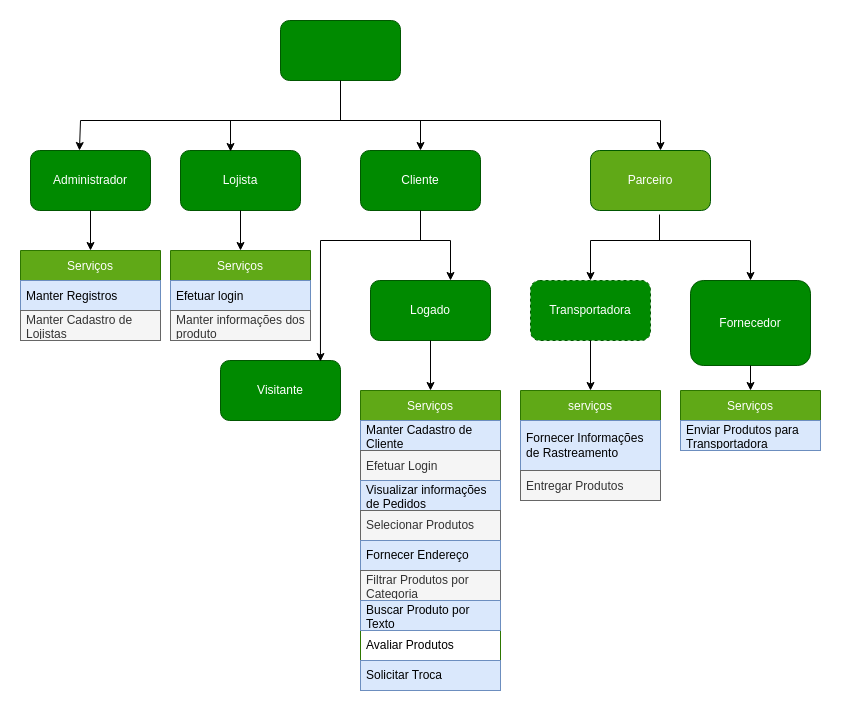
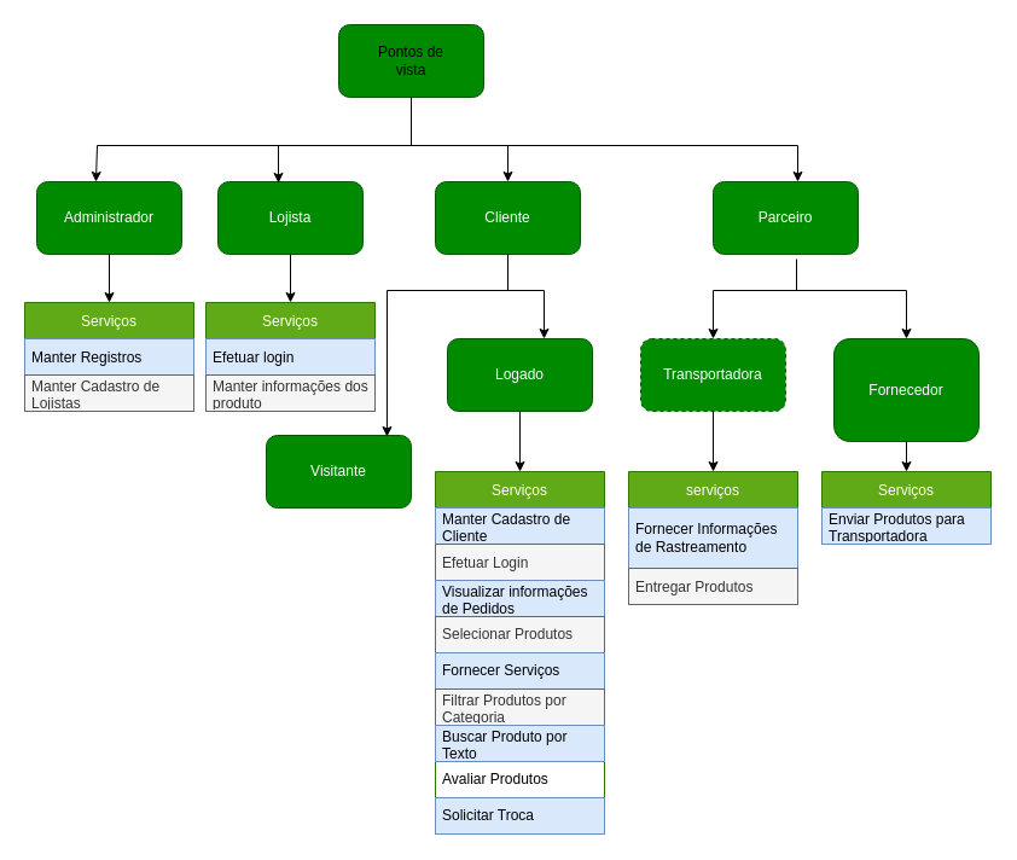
+ <mxCell id="7" value="&lt;div&gt;Pontos de vista&lt;/div&gt;" style="text;html=1;strokeColor=none;fillColor=none;align=center;verticalAlign=middle;whiteSpace=wrap;rounded=0;" vertex="1" parent="1"><mxGeometry x="310" y="35" width="60" height="30" as="geometry" /></mxCell>
- <mxCell id="6" value="Parceiro" style="rounded=1;whiteSpace=wrap;html=1;fillColor=#60a917;strokeColor=#005700;fontColor=#ffffff;" vertex="1" parent="1"><mxGeometry x="590" y="150" width="120" height="60" as="geometry" /></mxCell>
+ <mxCell id="6" value="Parceiro" style="rounded=1;whiteSpace=wrap;html=1;fillColor=#008a00;strokeColor=#005700;fontColor=#ffffff;" vertex="1" parent="1"><mxGeometry x="590" y="150" width="120" height="60" as="geometry" /></mxCell>
- <mxCell id="31" value="Fornecer Endereço" style="text;strokeColor=#6c8ebf;fillColor=#dae8fc;align=left;verticalAlign=middle;spacingLeft=4;spacingRight=4;overflow=hidden;points=[[0,0.5],[1,0.5]];portConstraint=eastwest;rotatable=0;whiteSpace=wrap;" vertex="1" parent="26"><mxGeometry y="150" width="140" height="30" as="geometry" /></mxCell>
+ <mxCell id="31" value="Fornecer Serviços" style="text;strokeColor=#6c8ebf;fillColor=#dae8fc;align=left;verticalAlign=middle;spacingLeft=4;spacingRight=4;overflow=hidden;points=[[0,0.5],[1,0.5]];portConstraint=eastwest;rotatable=0;whiteSpace=wrap;" vertex="1" parent="26"><mxGeometry y="150" width="140" height="30" as="geometry" /></mxCell>
